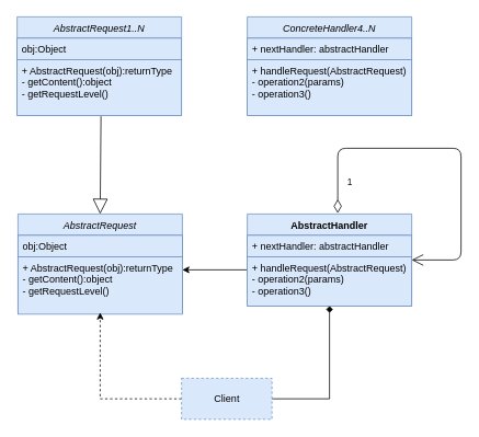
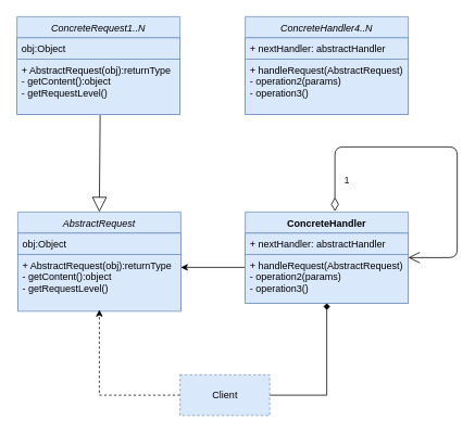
- <mxCell id="2" value="AbstractRequest1..N" style="swimlane;fontStyle=2;align=center;verticalAlign=top;childLayout=stackLayout;horizontal=1;startSize=26;horizontalStack=0;resizeParent=1;resizeLast=0;collapsible=1;marginBottom=0;rounded=0;shadow=0;strokeWidth=1;fillColor=#dae8fc;strokeColor=#6c8ebf;" parent="1" vertex="1"><mxGeometry x="20" y="20" width="200" height="120" as="geometry"><mxRectangle x="230" y="140" width="160" height="26" as="alternateBounds" /></mxGeometry></mxCell>
+ <mxCell id="2" value="ConcreteRequest1..N" style="swimlane;fontStyle=2;align=center;verticalAlign=top;childLayout=stackLayout;horizontal=1;startSize=26;horizontalStack=0;resizeParent=1;resizeLast=0;collapsible=1;marginBottom=0;rounded=0;shadow=0;strokeWidth=1;fillColor=#dae8fc;strokeColor=#6c8ebf;" parent="1" vertex="1"><mxGeometry x="20" y="20" width="200" height="120" as="geometry"><mxRectangle x="230" y="140" width="160" height="26" as="alternateBounds" /></mxGeometry></mxCell>
- <mxCell id="10" value="AbstractHandler" style="swimlane;fontStyle=1;align=center;verticalAlign=top;childLayout=stackLayout;horizontal=1;startSize=26;horizontalStack=0;resizeParent=1;resizeParentMax=0;resizeLast=0;collapsible=1;marginBottom=0;fillColor=#dae8fc;strokeColor=#6c8ebf;" vertex="1" parent="1"><mxGeometry x="300" y="260" width="200" height="112" as="geometry" /></mxCell>
+ <mxCell id="10" value="ConcreteHandler" style="swimlane;fontStyle=1;align=center;verticalAlign=top;childLayout=stackLayout;horizontal=1;startSize=26;horizontalStack=0;resizeParent=1;resizeParentMax=0;resizeLast=0;collapsible=1;marginBottom=0;fillColor=#dae8fc;strokeColor=#6c8ebf;" vertex="1" parent="1"><mxGeometry x="300" y="260" width="200" height="112" as="geometry" /></mxCell>
